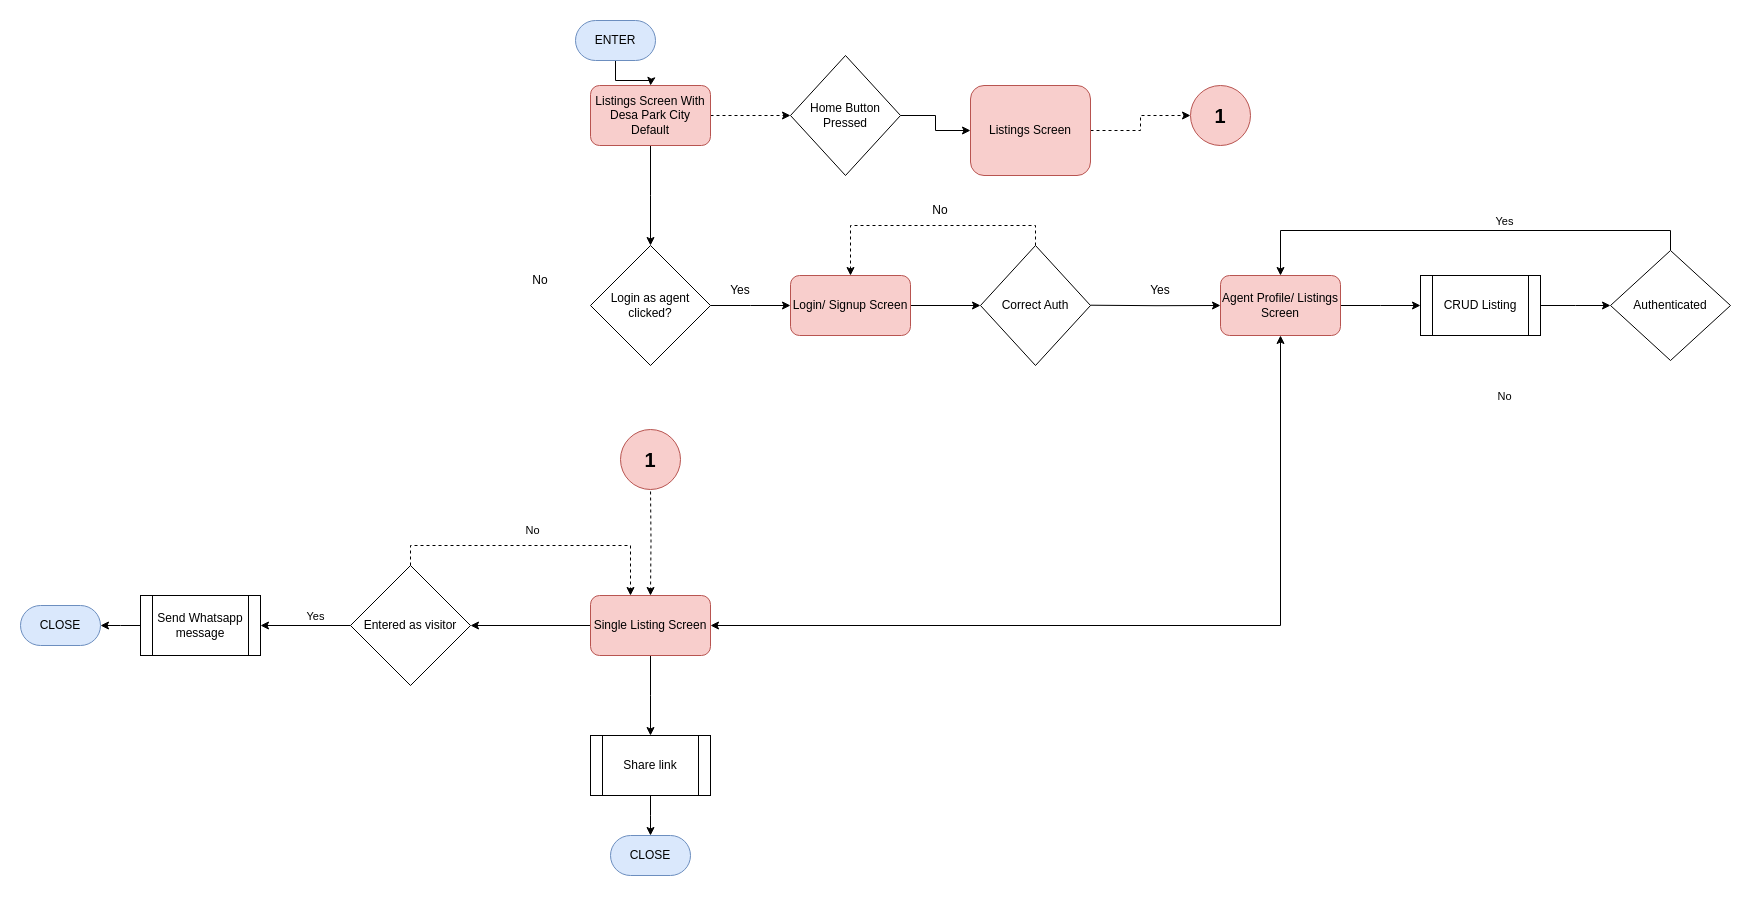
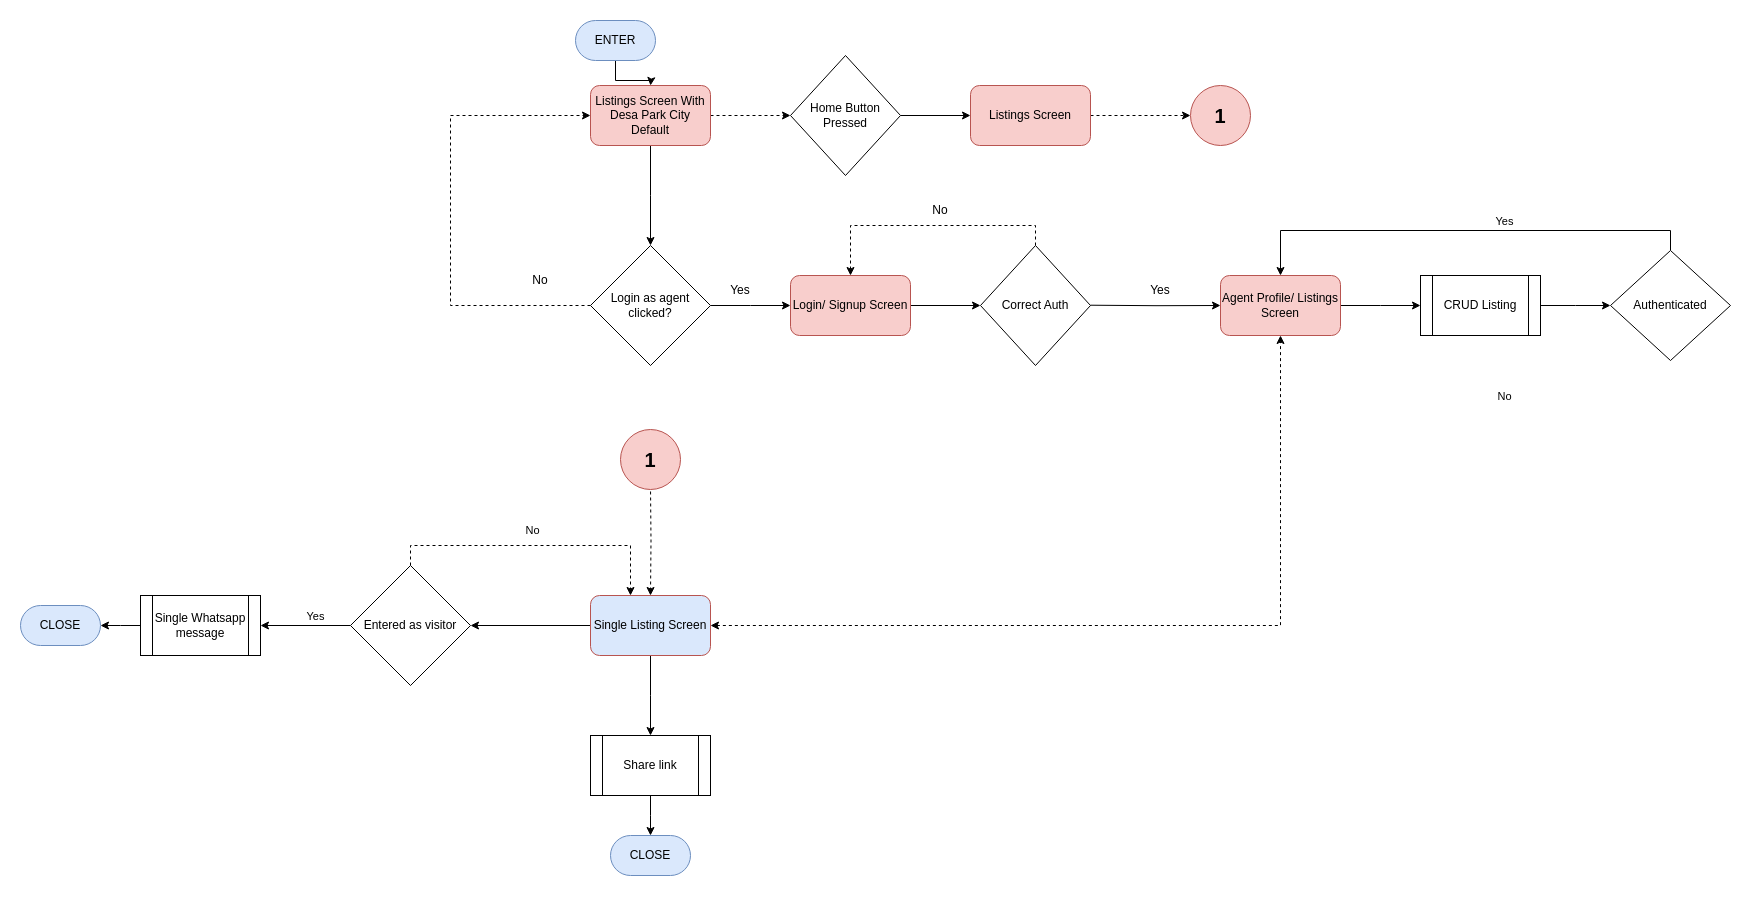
- <mxCell id="45" value="Listings Screen" style="rounded=1;whiteSpace=wrap;html=1;fillColor=#f8cecc;strokeColor=#b85450;" vertex="1" parent="1"><mxGeometry x="970" y="85" width="120" height="90" as="geometry" /></mxCell>
+ <mxCell id="45" value="Listings Screen" style="rounded=1;whiteSpace=wrap;html=1;fillColor=#f8cecc;strokeColor=#b85450;" vertex="1" parent="1"><mxGeometry x="970" y="85" width="120" height="60" as="geometry" /></mxCell>
+ <mxCell id="8" style="edgeStyle=orthogonalEdgeStyle;rounded=0;orthogonalLoop=1;jettySize=auto;html=1;dashed=1;entryX=0;entryY=0.5;entryDx=0;entryDy=0;" parent="1" source="9" edge="1" target="6"><mxGeometry relative="1" as="geometry"><mxPoint x="650" y="445" as="targetPoint" /><Array as="points"><mxPoint y="305" x="450" /><mxPoint y="115" x="450" /></Array></mxGeometry></mxCell>
- <mxCell id="32" value="Send Whatsapp message" style="shape=process;whiteSpace=wrap;html=1;backgroundOutline=1;glass=0;sketch=0;" parent="1" vertex="1"><mxGeometry x="140" y="595" width="120" height="60" as="geometry" /></mxCell>
+ <mxCell id="32" value="Single Whatsapp message" style="shape=process;whiteSpace=wrap;html=1;backgroundOutline=1;glass=0;sketch=0;" parent="1" vertex="1"><mxGeometry x="140" y="595" width="120" height="60" as="geometry" /></mxCell>
- <mxCell id="19" value="Single Listing Screen" style="rounded=1;whiteSpace=wrap;html=1;fillColor=#f8cecc;strokeColor=#b85450;" parent="1" vertex="1"><mxGeometry x="590" y="595" width="120" height="60" as="geometry" /></mxCell>
+ <mxCell id="19" value="Single Listing Screen" style="rounded=1;whiteSpace=wrap;html=1;fillColor=#dae8fc;strokeColor=#b85450;" parent="1" vertex="1"><mxGeometry x="590" y="595" width="120" height="60" as="geometry" /></mxCell>
- <mxCell id="16" style="edgeStyle=orthogonalEdgeStyle;rounded=0;orthogonalLoop=1;jettySize=auto;html=1;entryX=0.5;entryY=1;entryDx=0;entryDy=0;startArrow=classic;startFill=1;" parent="1" source="19" target="13" edge="1"><mxGeometry relative="1" as="geometry" /></mxCell>
+ <mxCell id="16" style="edgeStyle=orthogonalEdgeStyle;rounded=0;orthogonalLoop=1;jettySize=auto;html=1;entryX=0.5;entryY=1;entryDx=0;entryDy=0;startArrow=classic;startFill=1;dashed=1;" parent="1" source="19" target="13" edge="1"><mxGeometry relative="1" as="geometry" /></mxCell>
